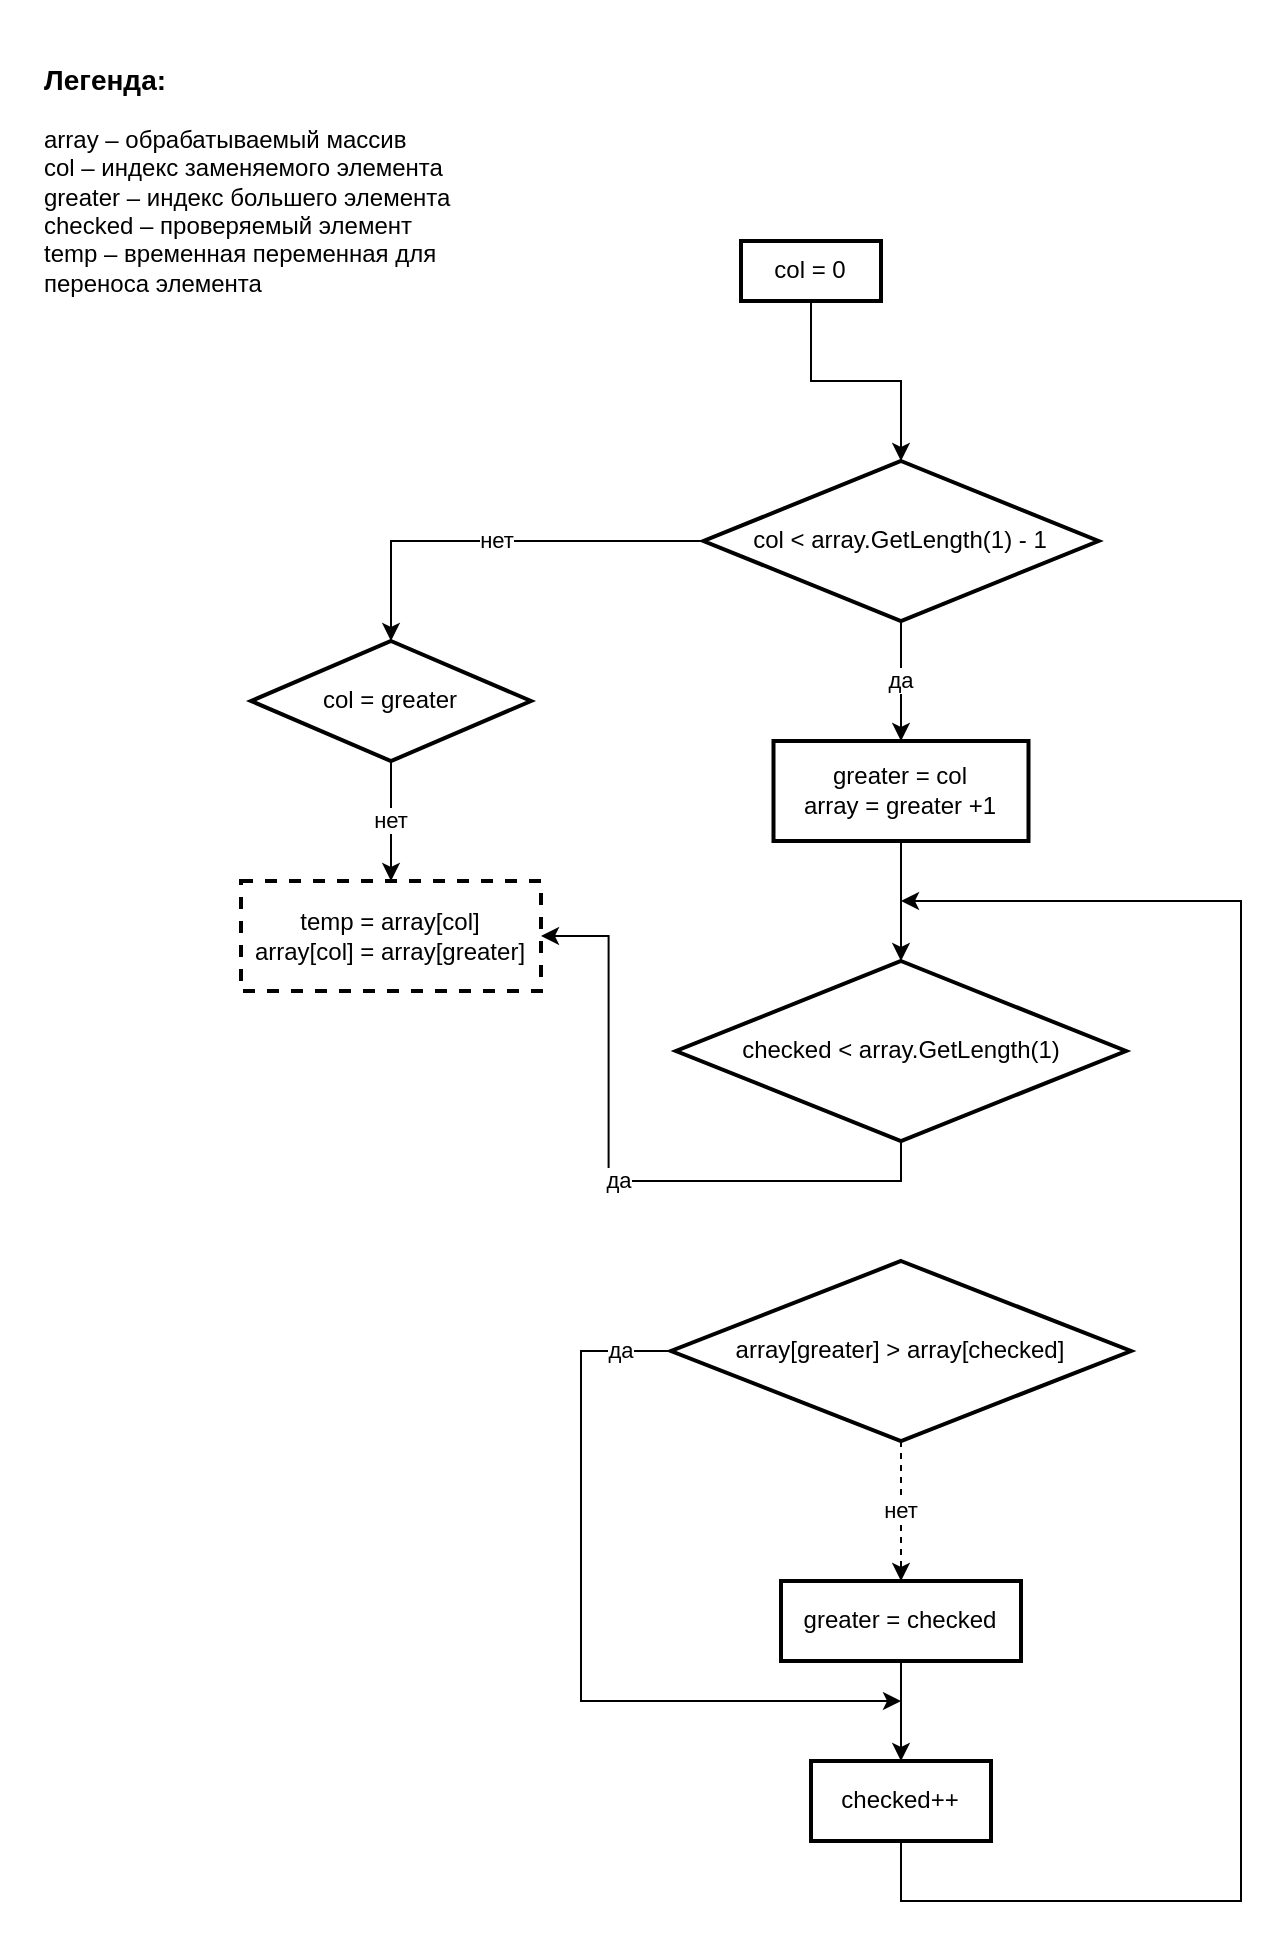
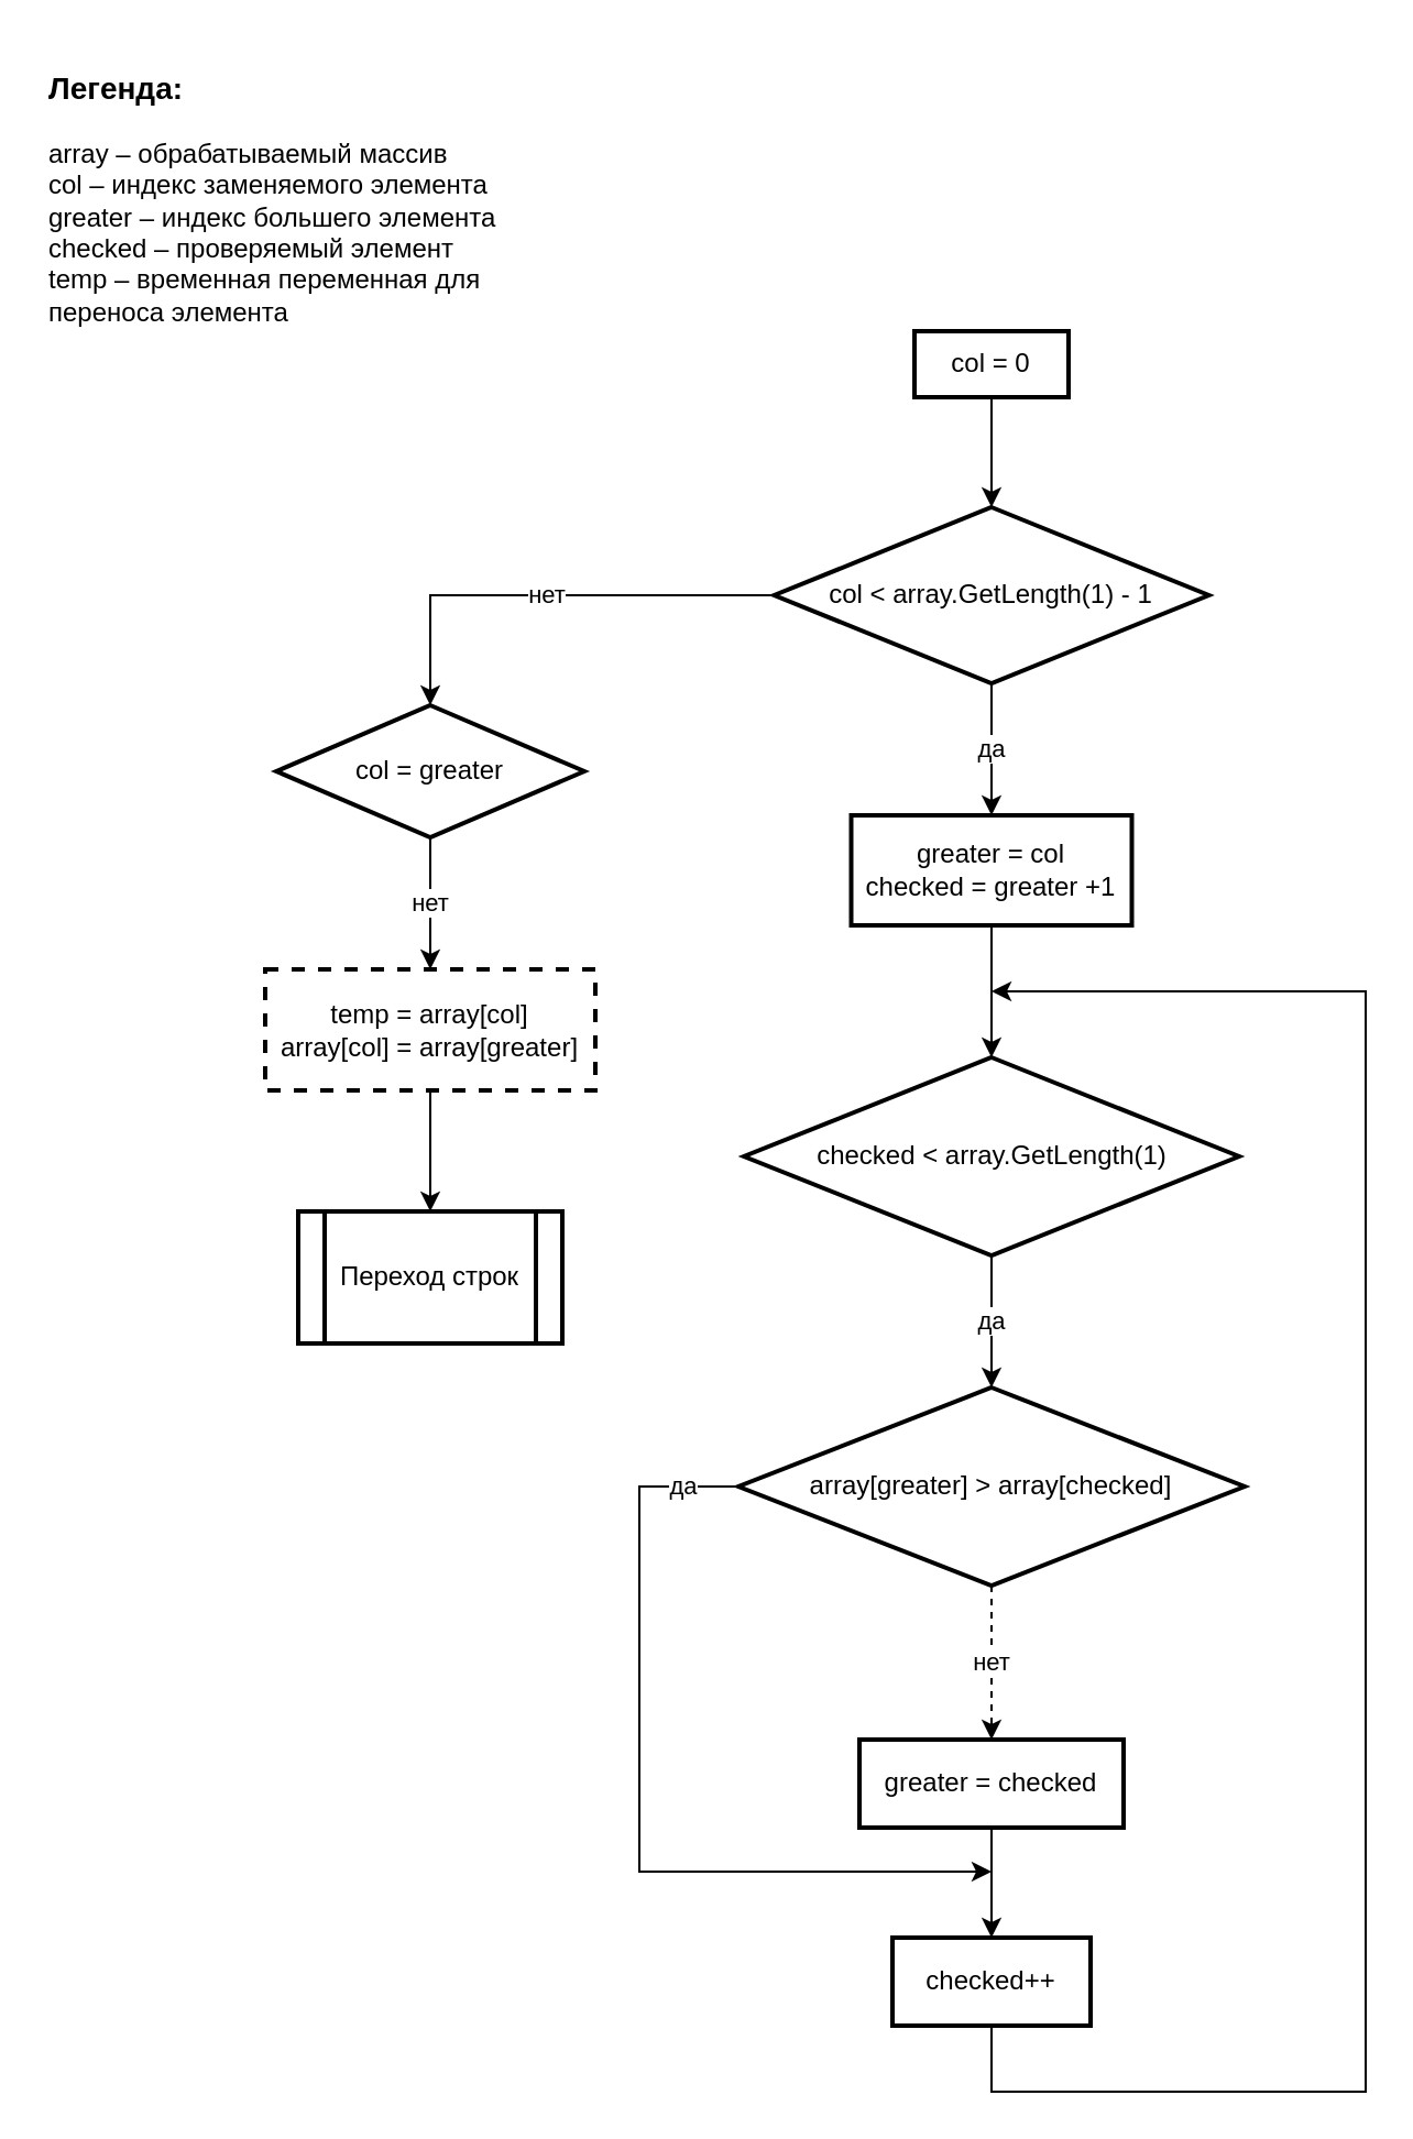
- <mxCell id="9" value="col = 0" style="rounded=1;whiteSpace=wrap;html=1;absoluteArcSize=1;arcSize=0;strokeWidth=2;" vertex="1" parent="1"><mxGeometry x="370" y="120" width="70" height="30" as="geometry" /></mxCell>
+ <mxCell id="9" value="col = 0" style="rounded=1;whiteSpace=wrap;html=1;absoluteArcSize=1;arcSize=0;strokeWidth=2;" vertex="1" parent="1"><mxGeometry x="415" y="150" width="70" height="30" as="geometry" /></mxCell>
- <mxCell id="10" value="greater = col&lt;br&gt;array = greater +1" style="rounded=1;whiteSpace=wrap;html=1;absoluteArcSize=1;arcSize=0;strokeWidth=2;" vertex="1" parent="1"><mxGeometry x="386.25" y="370" width="127.5" height="50" as="geometry" /></mxCell>
+ <mxCell id="10" value="greater = col&lt;br&gt;checked = greater +1" style="rounded=1;whiteSpace=wrap;html=1;absoluteArcSize=1;arcSize=0;strokeWidth=2;" vertex="1" parent="1"><mxGeometry x="386.25" y="370" width="127.5" height="50" as="geometry" /></mxCell>
+ <mxCell id="3" style="edgeStyle=orthogonalEdgeStyle;rounded=0;orthogonalLoop=1;jettySize=auto;html=1;exitX=0.5;exitY=1;exitDx=0;exitDy=0;entryX=0.5;entryY=0;entryDx=0;entryDy=0;" edge="1" parent="1" source="4" target="23"><mxGeometry relative="1" as="geometry" /></mxCell>
+ <mxCell id="23" value="Переход строк" style="shape=process;whiteSpace=wrap;html=1;backgroundOutline=1;strokeWidth=2;" vertex="1" parent="1"><mxGeometry x="135" y="550" width="120" height="60" as="geometry" /></mxCell>
- <mxCell id="17" value="да" style="edgeStyle=orthogonalEdgeStyle;rounded=0;orthogonalLoop=1;jettySize=auto;html=1;exitX=0.5;exitY=1;exitDx=0;exitDy=0;" edge="1" parent="1" source="18" target="4"><mxGeometry relative="1" as="geometry" /></mxCell>
+ <mxCell id="17" value="да" style="edgeStyle=orthogonalEdgeStyle;rounded=0;orthogonalLoop=1;jettySize=auto;html=1;exitX=0.5;exitY=1;exitDx=0;exitDy=0;entryX=0.5;entryY=0;entryDx=0;entryDy=0;" edge="1" parent="1" source="18" target="13"><mxGeometry relative="1" as="geometry" /></mxCell>
